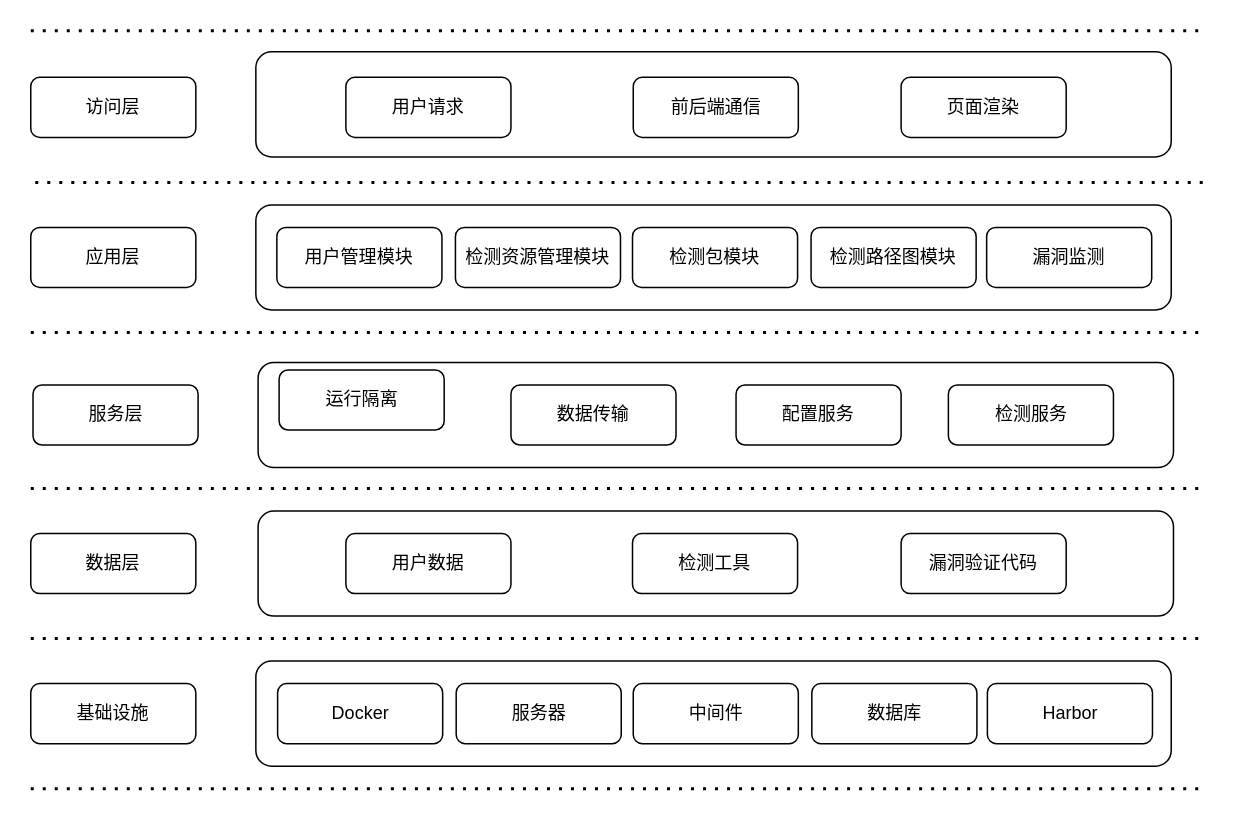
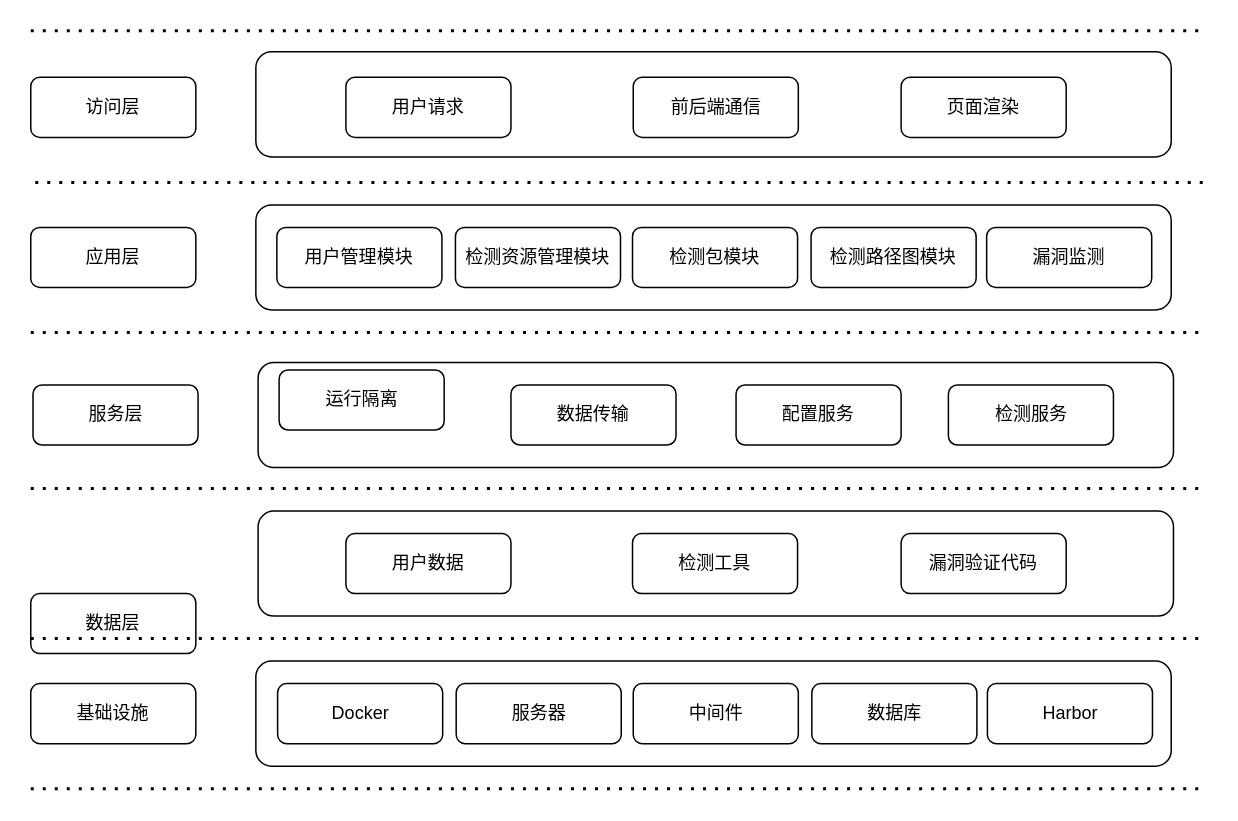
- <mxCell id="8" value="数据层" style="rounded=1;whiteSpace=wrap;html=1;" vertex="1" parent="1"><mxGeometry x="20" y="355" width="110" height="40" as="geometry" /></mxCell>
+ <mxCell id="8" value="数据层" style="rounded=1;whiteSpace=wrap;html=1;" vertex="1" parent="1"><mxGeometry x="20" y="395" width="110" height="40" as="geometry" /></mxCell>
